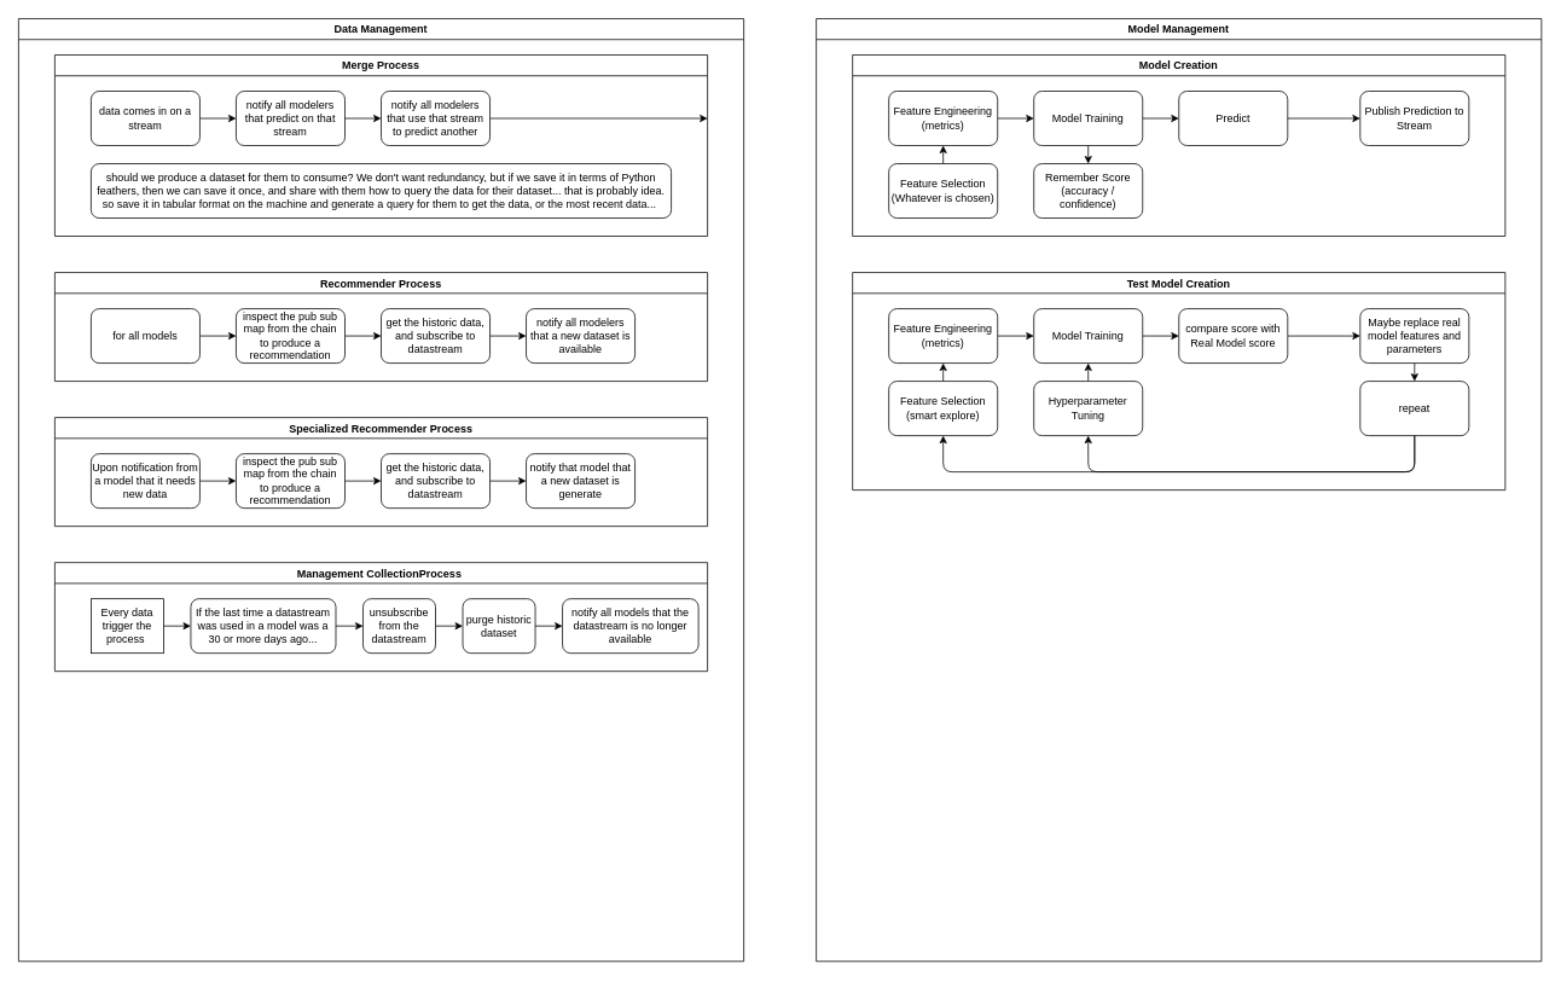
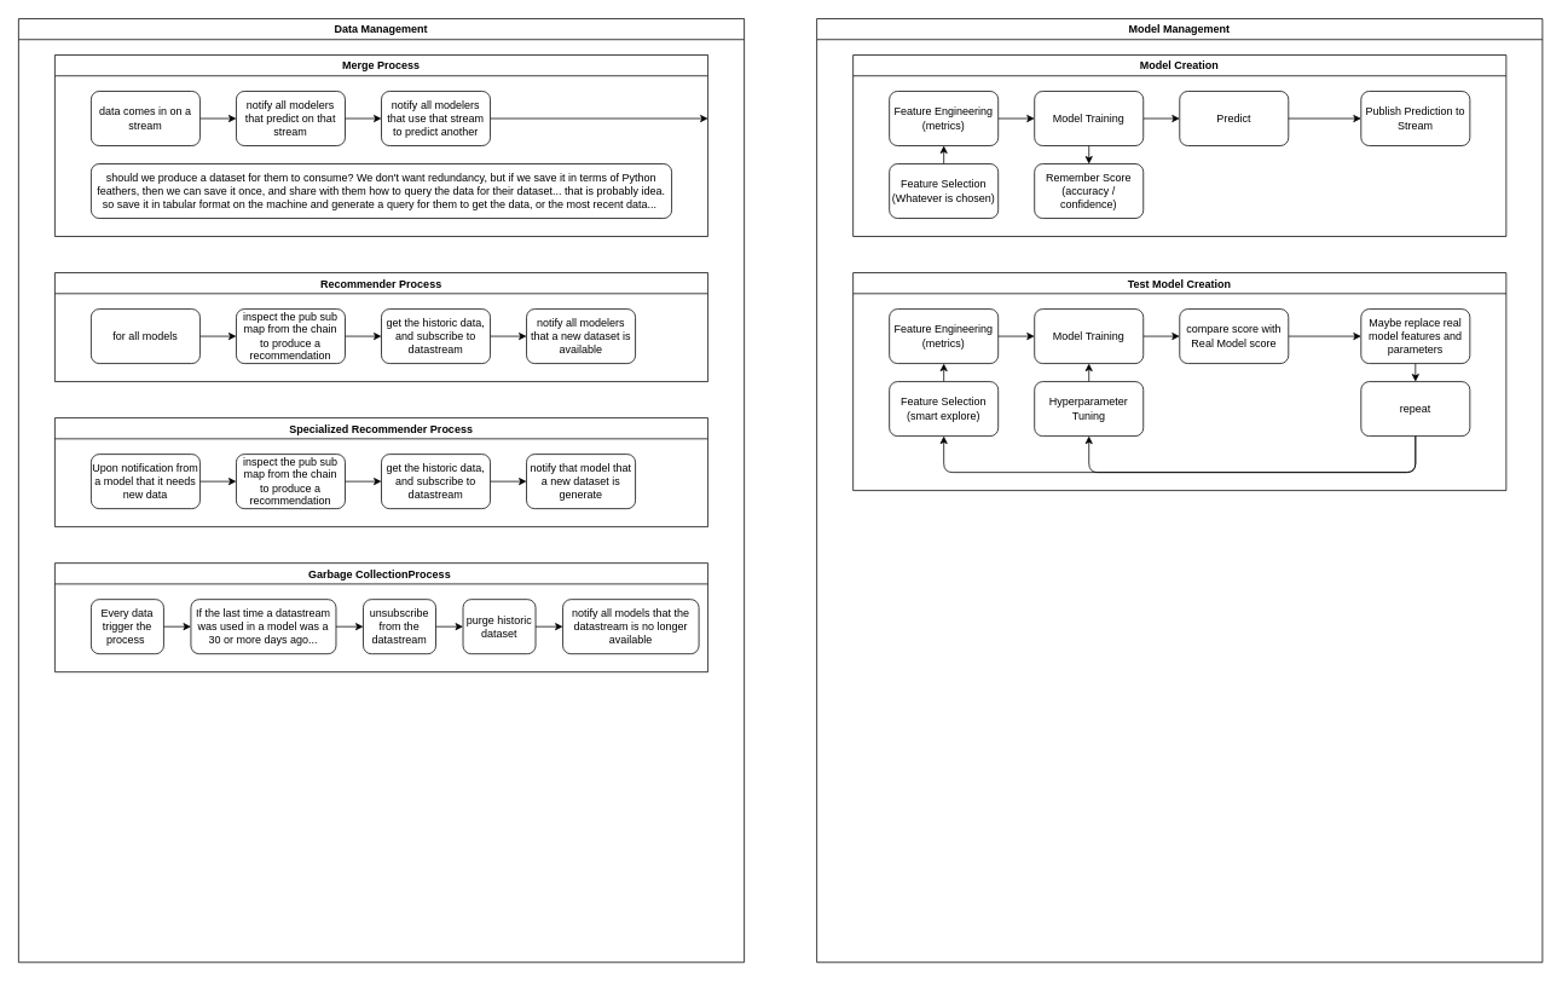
- <mxCell id="42" value="Management CollectionProcess " style="swimlane;" vertex="1" parent="2"><mxGeometry x="40" y="600" width="720" height="120" as="geometry"><mxRectangle x="40" y="40" width="120" height="23" as="alternateBounds" /></mxGeometry></mxCell>
+ <mxCell id="42" value="Garbage CollectionProcess " style="swimlane;" vertex="1" parent="2"><mxGeometry x="40" y="600" width="720" height="120" as="geometry"><mxRectangle x="40" y="40" width="120" height="23" as="alternateBounds" /></mxGeometry></mxCell>
- <mxCell id="56" value="Every data trigger the process&amp;nbsp;" style="whiteSpace=wrap;html=1;rounded=0;" vertex="1" parent="42"><mxGeometry x="40" y="40" width="80" height="60" as="geometry" /></mxCell>
+ <mxCell id="56" value="Every data trigger the process&amp;nbsp;" style="rounded=1;whiteSpace=wrap;html=1;" vertex="1" parent="42"><mxGeometry x="40" y="40" width="80" height="60" as="geometry" /></mxCell>
